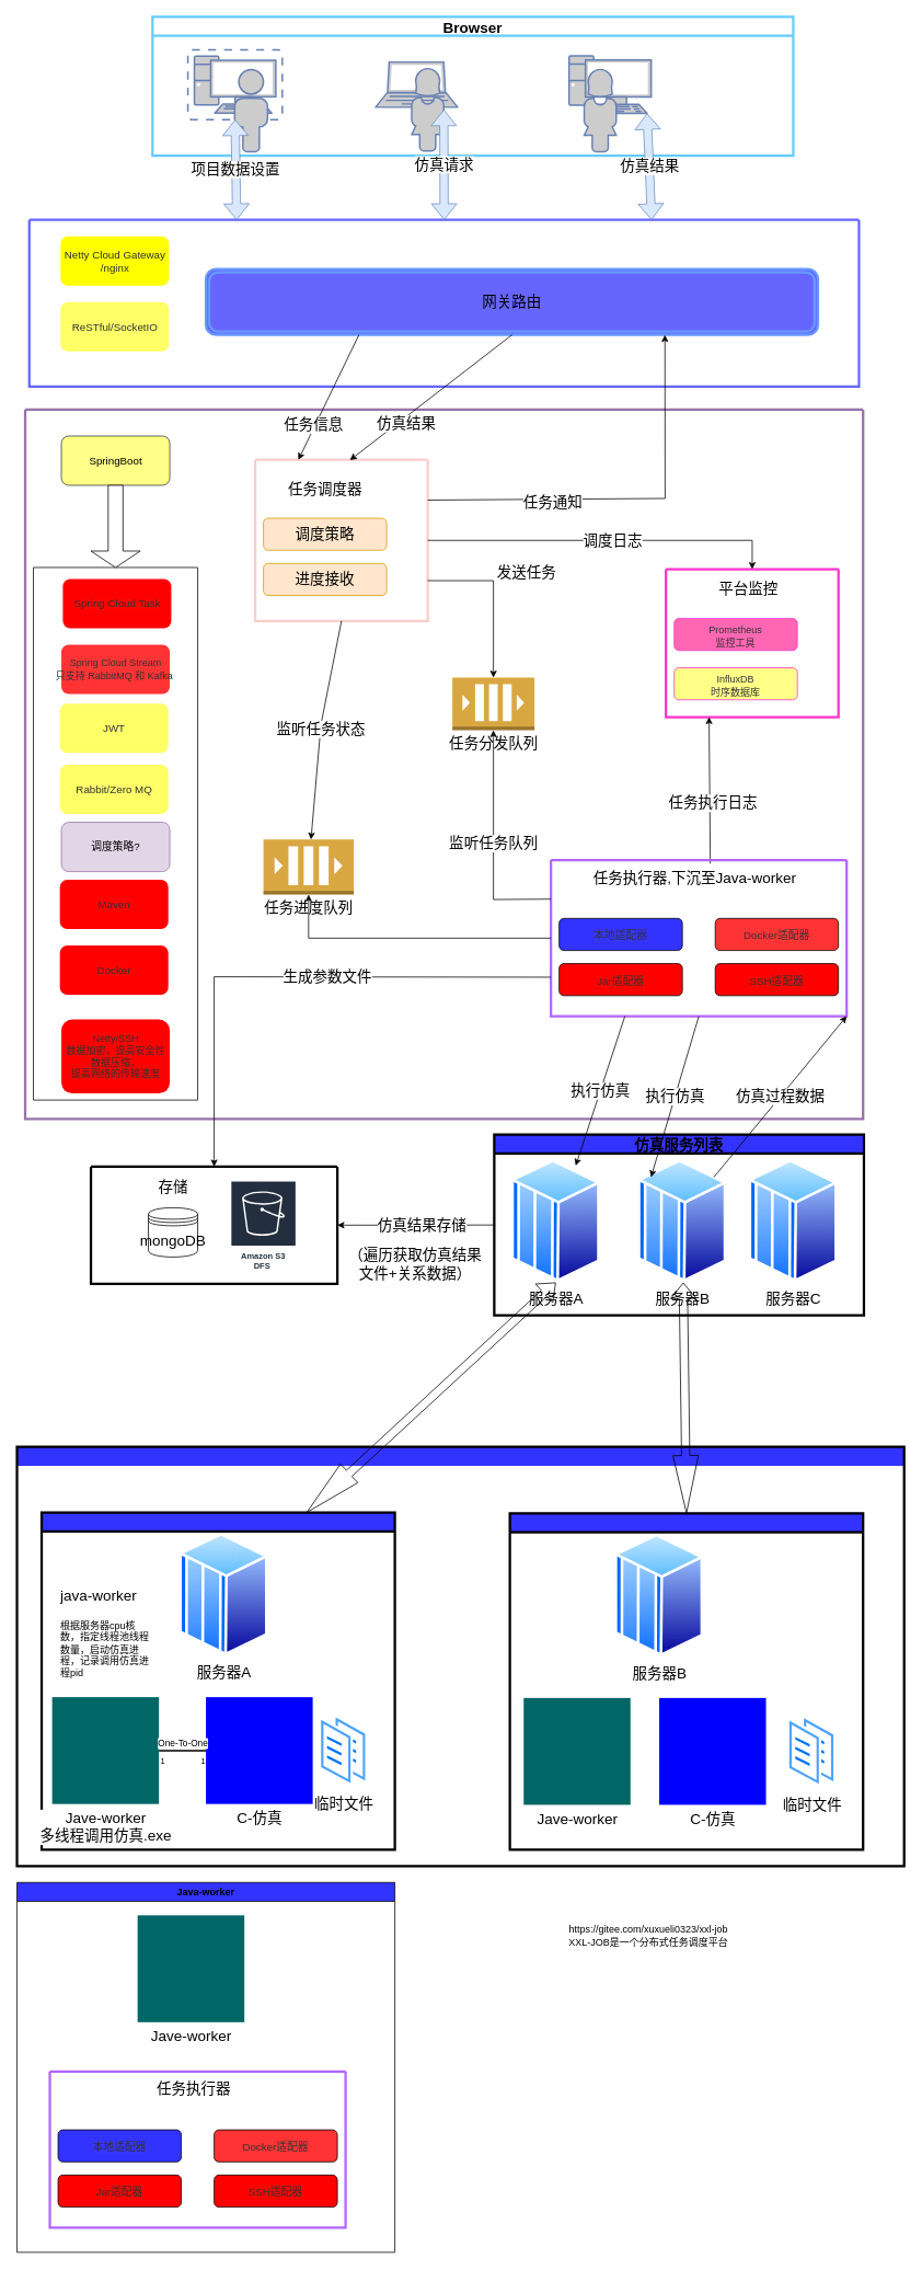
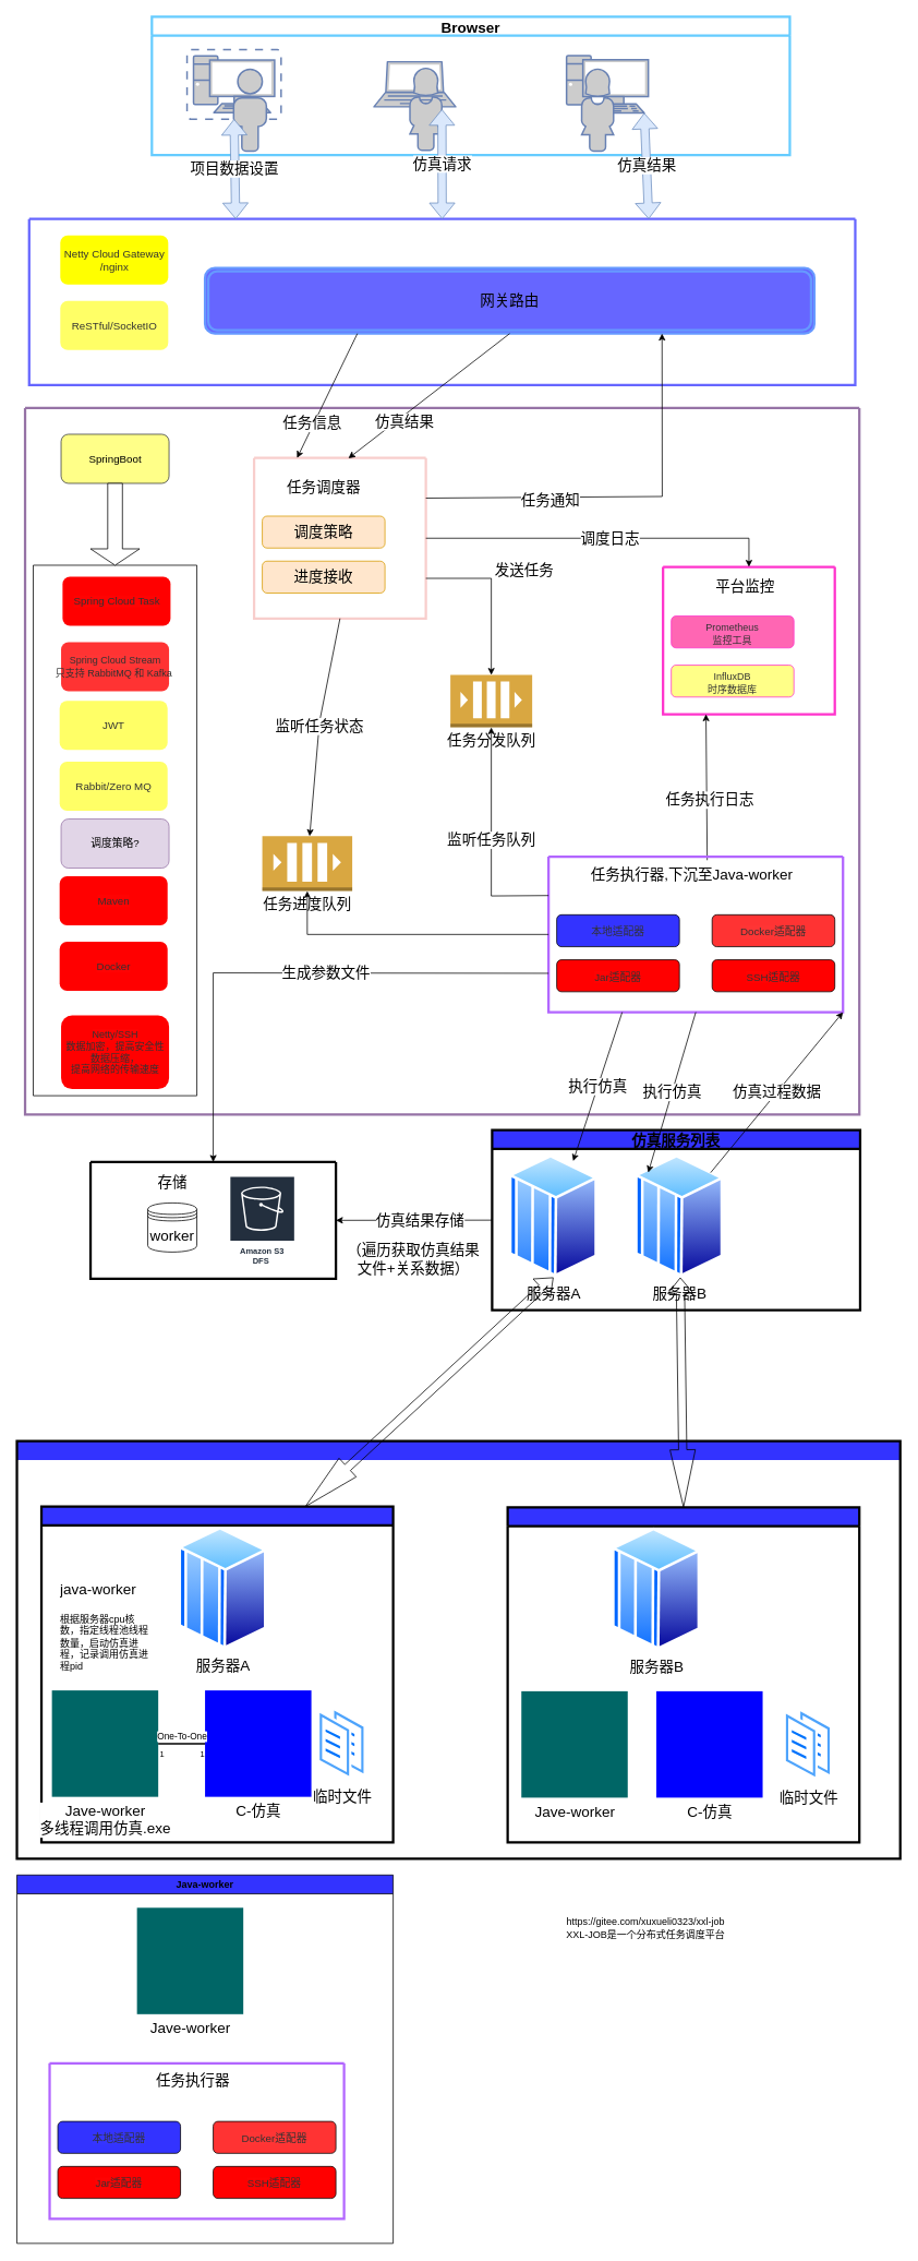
- <mxCell id="84" value="服务器C" style="aspect=fixed;perimeter=ellipsePerimeter;html=1;align=center;shadow=0;dashed=0;spacingTop=3;image;image=img/lib/active_directory/mainframe_host.svg;fontSize=18;strokeColor=#000000;strokeWidth=3;fillColor=#3333FF;" parent="81" vertex="1"><mxGeometry x="310" y="30" width="108" height="150" as="geometry" /></mxCell>
- <mxCell id="76" value="mongoDB" style="shape=datastore;whiteSpace=wrap;html=1;fontSize=18;" parent="74" vertex="1"><mxGeometry x="70" y="50" width="60" height="60" as="geometry" /></mxCell>
+ <mxCell id="76" value="worker" style="shape=datastore;whiteSpace=wrap;html=1;fontSize=18;" parent="74" vertex="1"><mxGeometry x="70" y="50" width="60" height="60" as="geometry" /></mxCell>
